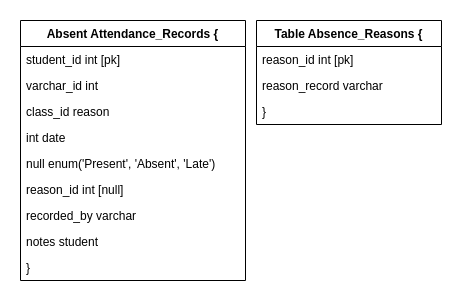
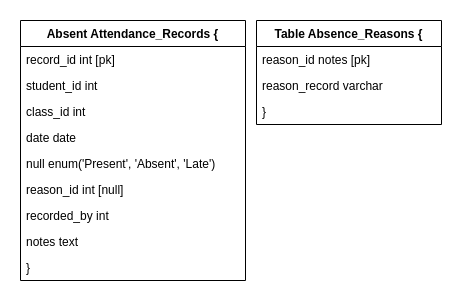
- <mxCell id="3" value="  student_id int [pk]" style="text;strokeColor=none;fillColor=none;align=left;verticalAlign=top;spacingLeft=4;spacingRight=4;overflow=hidden;rotatable=0;points=[[0,0.5],[1,0.5]];portConstraint=eastwest;" vertex="1" parent="2"><mxGeometry y="26" width="225" height="26" as="geometry" /></mxCell>
+ <mxCell id="3" value="  record_id int [pk]" style="text;strokeColor=none;fillColor=none;align=left;verticalAlign=top;spacingLeft=4;spacingRight=4;overflow=hidden;rotatable=0;points=[[0,0.5],[1,0.5]];portConstraint=eastwest;" vertex="1" parent="2"><mxGeometry y="26" width="225" height="26" as="geometry" /></mxCell>
- <mxCell id="13" value="  reason_id int [pk]" style="text;strokeColor=none;fillColor=none;align=left;verticalAlign=top;spacingLeft=4;spacingRight=4;overflow=hidden;rotatable=0;points=[[0,0.5],[1,0.5]];portConstraint=eastwest;" vertex="1" parent="12"><mxGeometry y="26" width="185" height="26" as="geometry" /></mxCell>
+ <mxCell id="13" value="  reason_id notes [pk]" style="text;strokeColor=none;fillColor=none;align=left;verticalAlign=top;spacingLeft=4;spacingRight=4;overflow=hidden;rotatable=0;points=[[0,0.5],[1,0.5]];portConstraint=eastwest;" vertex="1" parent="12"><mxGeometry y="26" width="185" height="26" as="geometry" /></mxCell>
- <mxCell id="4" value="  varchar_id int" style="text;strokeColor=none;fillColor=none;align=left;verticalAlign=top;spacingLeft=4;spacingRight=4;overflow=hidden;rotatable=0;points=[[0,0.5],[1,0.5]];portConstraint=eastwest;" vertex="1" parent="2"><mxGeometry y="52" width="225" height="26" as="geometry" /></mxCell>
+ <mxCell id="4" value="  student_id int" style="text;strokeColor=none;fillColor=none;align=left;verticalAlign=top;spacingLeft=4;spacingRight=4;overflow=hidden;rotatable=0;points=[[0,0.5],[1,0.5]];portConstraint=eastwest;" vertex="1" parent="2"><mxGeometry y="52" width="225" height="26" as="geometry" /></mxCell>
- <mxCell id="5" value="  class_id reason" style="text;strokeColor=none;fillColor=none;align=left;verticalAlign=top;spacingLeft=4;spacingRight=4;overflow=hidden;rotatable=0;points=[[0,0.5],[1,0.5]];portConstraint=eastwest;" vertex="1" parent="2"><mxGeometry y="78" width="225" height="26" as="geometry" /></mxCell>
+ <mxCell id="5" value="  class_id int" style="text;strokeColor=none;fillColor=none;align=left;verticalAlign=top;spacingLeft=4;spacingRight=4;overflow=hidden;rotatable=0;points=[[0,0.5],[1,0.5]];portConstraint=eastwest;" vertex="1" parent="2"><mxGeometry y="78" width="225" height="26" as="geometry" /></mxCell>
- <mxCell id="6" value="  int date" style="text;strokeColor=none;fillColor=none;align=left;verticalAlign=top;spacingLeft=4;spacingRight=4;overflow=hidden;rotatable=0;points=[[0,0.5],[1,0.5]];portConstraint=eastwest;" vertex="1" parent="2"><mxGeometry y="104" width="225" height="26" as="geometry" /></mxCell>
+ <mxCell id="6" value="  date date" style="text;strokeColor=none;fillColor=none;align=left;verticalAlign=top;spacingLeft=4;spacingRight=4;overflow=hidden;rotatable=0;points=[[0,0.5],[1,0.5]];portConstraint=eastwest;" vertex="1" parent="2"><mxGeometry y="104" width="225" height="26" as="geometry" /></mxCell>
- <mxCell id="9" value="  recorded_by varchar" style="text;strokeColor=none;fillColor=none;align=left;verticalAlign=top;spacingLeft=4;spacingRight=4;overflow=hidden;rotatable=0;points=[[0,0.5],[1,0.5]];portConstraint=eastwest;" vertex="1" parent="2"><mxGeometry y="182" width="225" height="26" as="geometry" /></mxCell>
+ <mxCell id="9" value="  recorded_by int" style="text;strokeColor=none;fillColor=none;align=left;verticalAlign=top;spacingLeft=4;spacingRight=4;overflow=hidden;rotatable=0;points=[[0,0.5],[1,0.5]];portConstraint=eastwest;" vertex="1" parent="2"><mxGeometry y="182" width="225" height="26" as="geometry" /></mxCell>
- <mxCell id="10" value="  notes student" style="text;strokeColor=none;fillColor=none;align=left;verticalAlign=top;spacingLeft=4;spacingRight=4;overflow=hidden;rotatable=0;points=[[0,0.5],[1,0.5]];portConstraint=eastwest;" vertex="1" parent="2"><mxGeometry y="208" width="225" height="26" as="geometry" /></mxCell>
+ <mxCell id="10" value="  notes text" style="text;strokeColor=none;fillColor=none;align=left;verticalAlign=top;spacingLeft=4;spacingRight=4;overflow=hidden;rotatable=0;points=[[0,0.5],[1,0.5]];portConstraint=eastwest;" vertex="1" parent="2"><mxGeometry y="208" width="225" height="26" as="geometry" /></mxCell>
